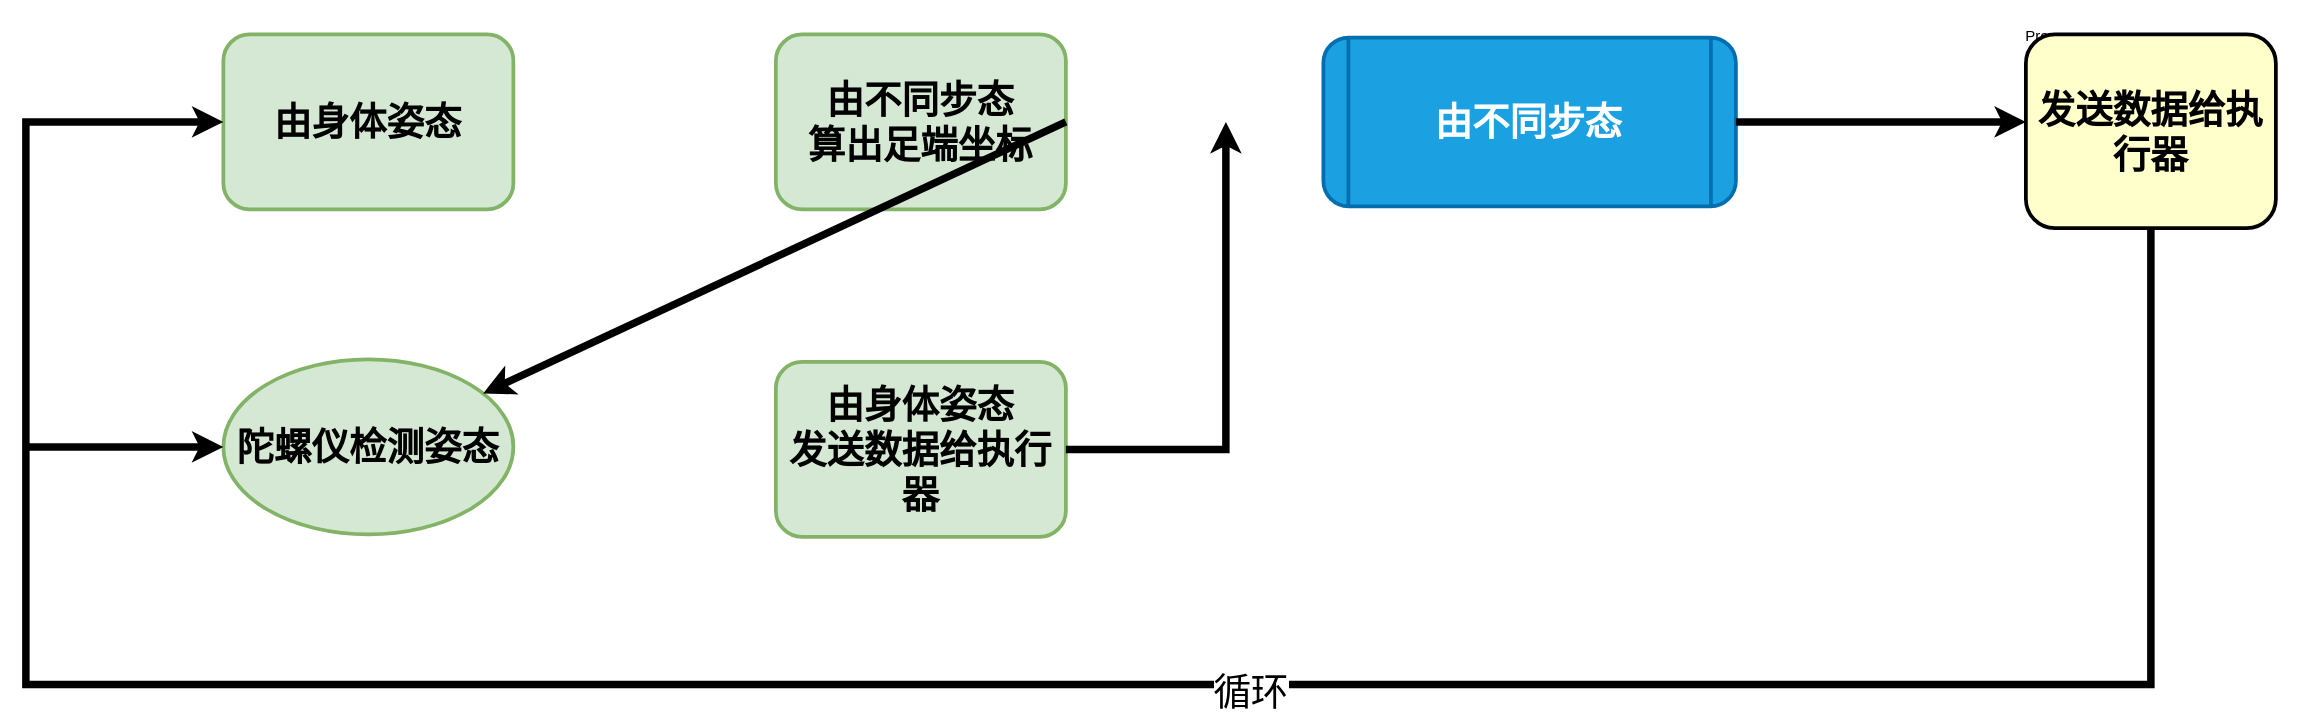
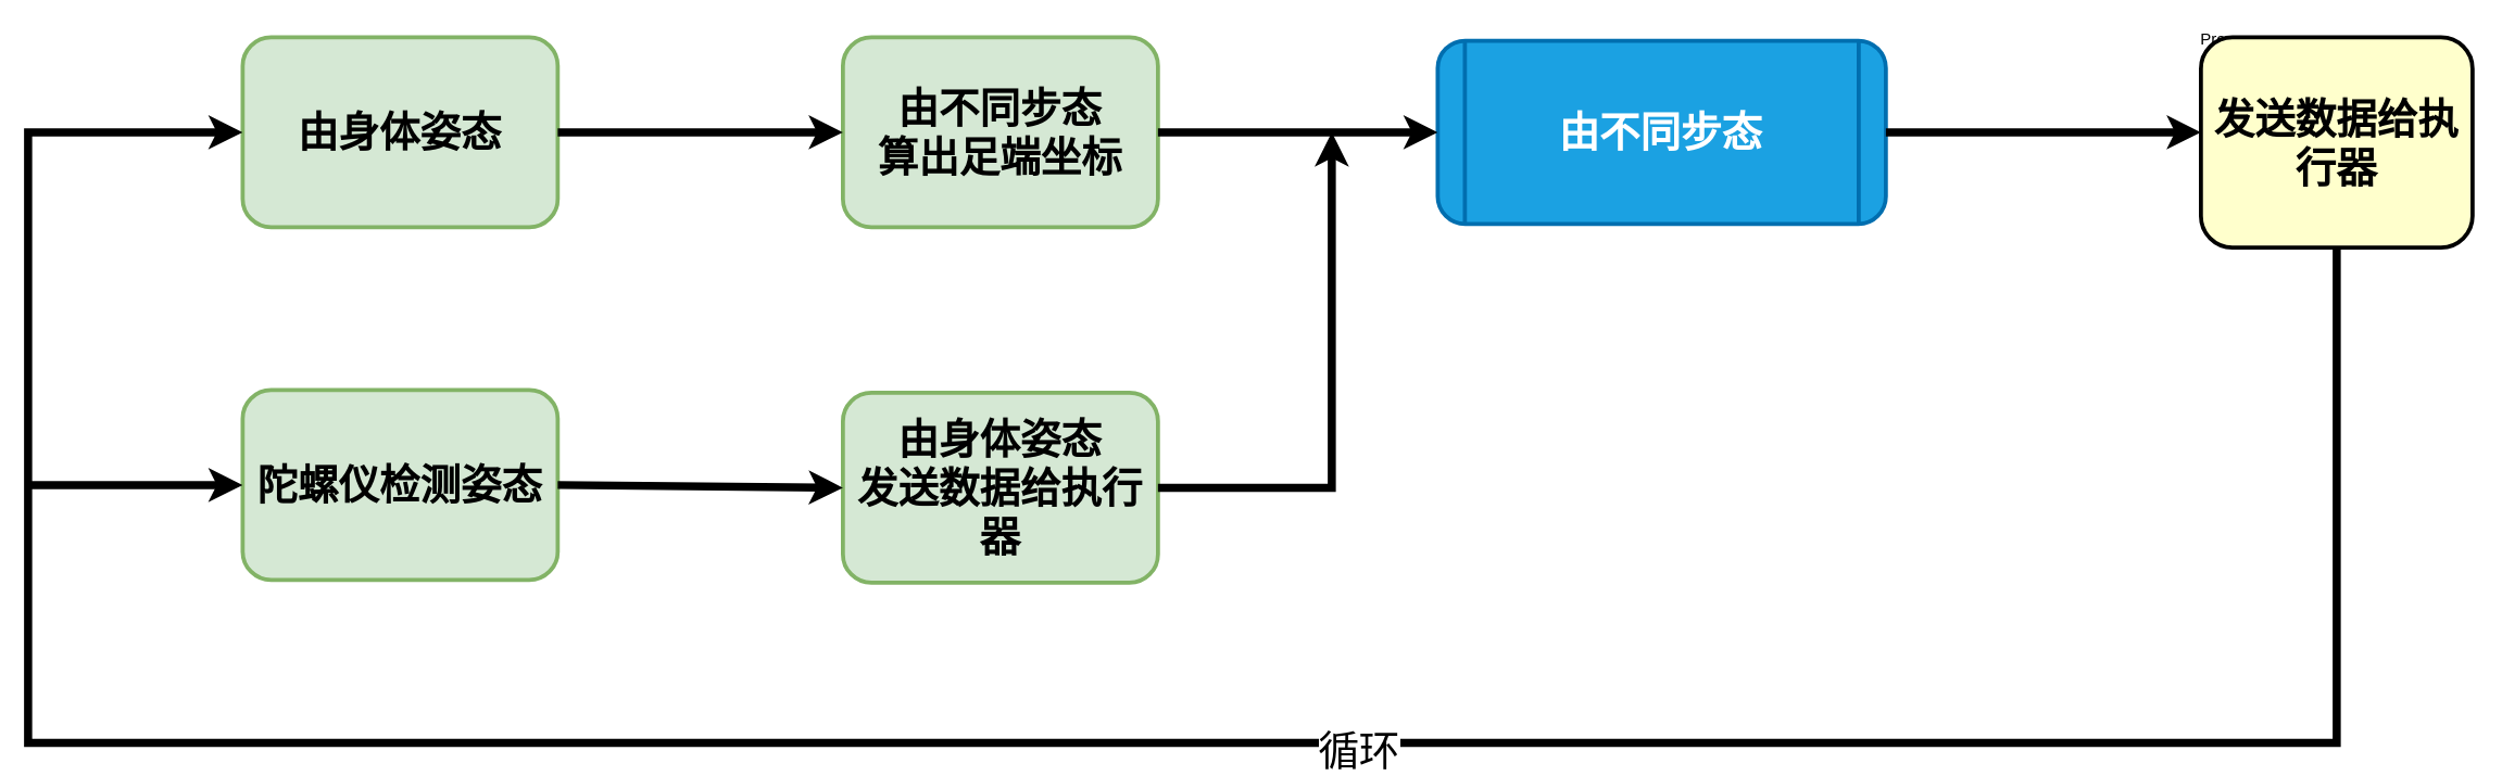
+ <mxCell id="8" value="" style="endArrow=classic;html=1;rounded=0;fontSize=30;exitX=1;exitY=0.5;exitDx=0;exitDy=0;entryX=0;entryY=0.5;entryDx=0;entryDy=0;strokeWidth=6;" edge="1" parent="1" source="4" target="6"><mxGeometry width="50" height="50" relative="1" as="geometry"><mxPoint x="840" y="-13" as="sourcePoint" /><mxPoint x="530" y="-33" as="targetPoint" /></mxGeometry></mxCell>
- <mxCell id="10" value="" style="endArrow=classic;html=1;rounded=0;fontSize=30;exitX=1;exitY=0.5;exitDx=0;exitDy=0;strokeWidth=6;" edge="1" parent="1" source="6" target="5"><mxGeometry width="50" height="50" relative="1" as="geometry"><mxPoint x="930" y="87" as="sourcePoint" /><mxPoint x="1050" y="97" as="targetPoint" /></mxGeometry></mxCell>
+ <mxCell id="10" value="" style="endArrow=classic;html=1;rounded=0;fontSize=30;exitX=1;exitY=0.5;exitDx=0;exitDy=0;strokeWidth=6;entryX=0;entryY=0.5;entryDx=0;entryDy=0;" edge="1" parent="1" source="6" target="3"><mxGeometry width="50" height="50" relative="1" as="geometry"><mxPoint x="930" y="87" as="sourcePoint" /><mxPoint x="1050" y="97" as="targetPoint" /></mxGeometry></mxCell>
- <mxCell id="5" value="陀螺仪检测姿态" style="ellipse;whiteSpace=wrap;align=center;verticalAlign=middle;fontStyle=1;strokeWidth=3;fillColor=#d5e8d4;fontSize=30;strokeColor=#82b366;" vertex="1" parent="1"><mxGeometry x="178" y="287" width="232" height="140" as="geometry" /></mxCell>
+ <mxCell id="5" value="陀螺仪检测姿态" style="whiteSpace=wrap;align=center;verticalAlign=middle;fontStyle=1;strokeWidth=3;fillColor=#d5e8d4;rounded=1;fontSize=30;strokeColor=#82b366;" vertex="1" parent="1"><mxGeometry x="178" y="287" width="232" height="140" as="geometry" /></mxCell>
+ <mxCell id="9" value="" style="endArrow=classic;html=1;rounded=0;fontSize=30;exitX=1;exitY=0.5;exitDx=0;exitDy=0;entryX=0;entryY=0.5;entryDx=0;entryDy=0;strokeWidth=6;" edge="1" parent="1" source="5" target="7"><mxGeometry width="50" height="50" relative="1" as="geometry"><mxPoint x="450" y="327" as="sourcePoint" /><mxPoint x="660" y="327" as="targetPoint" /></mxGeometry></mxCell>
